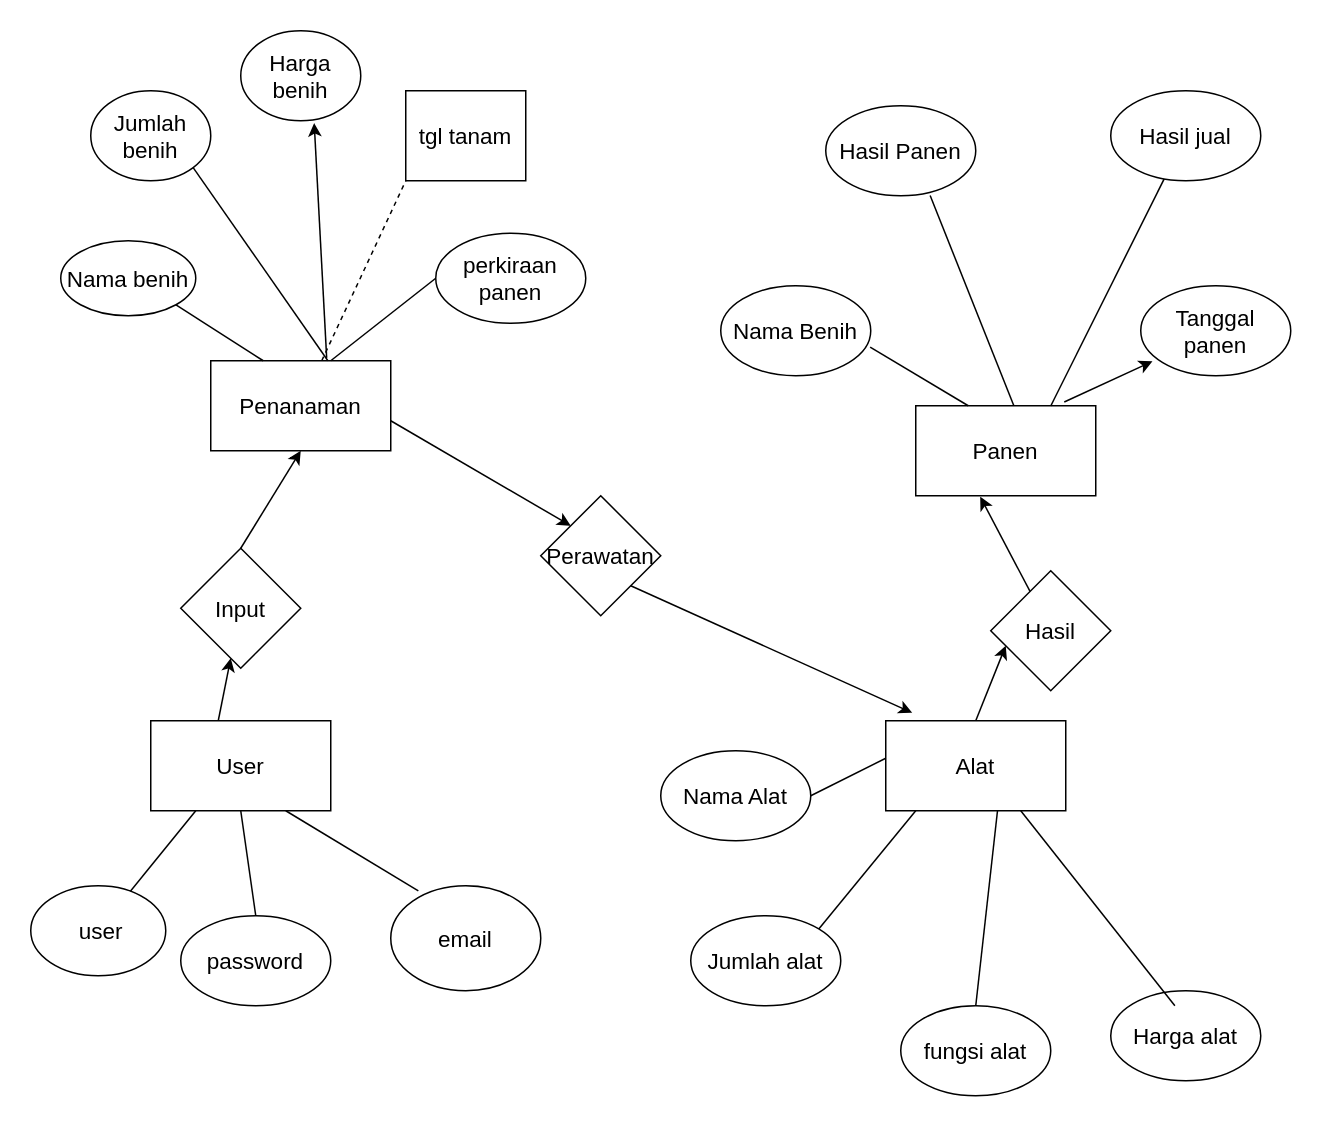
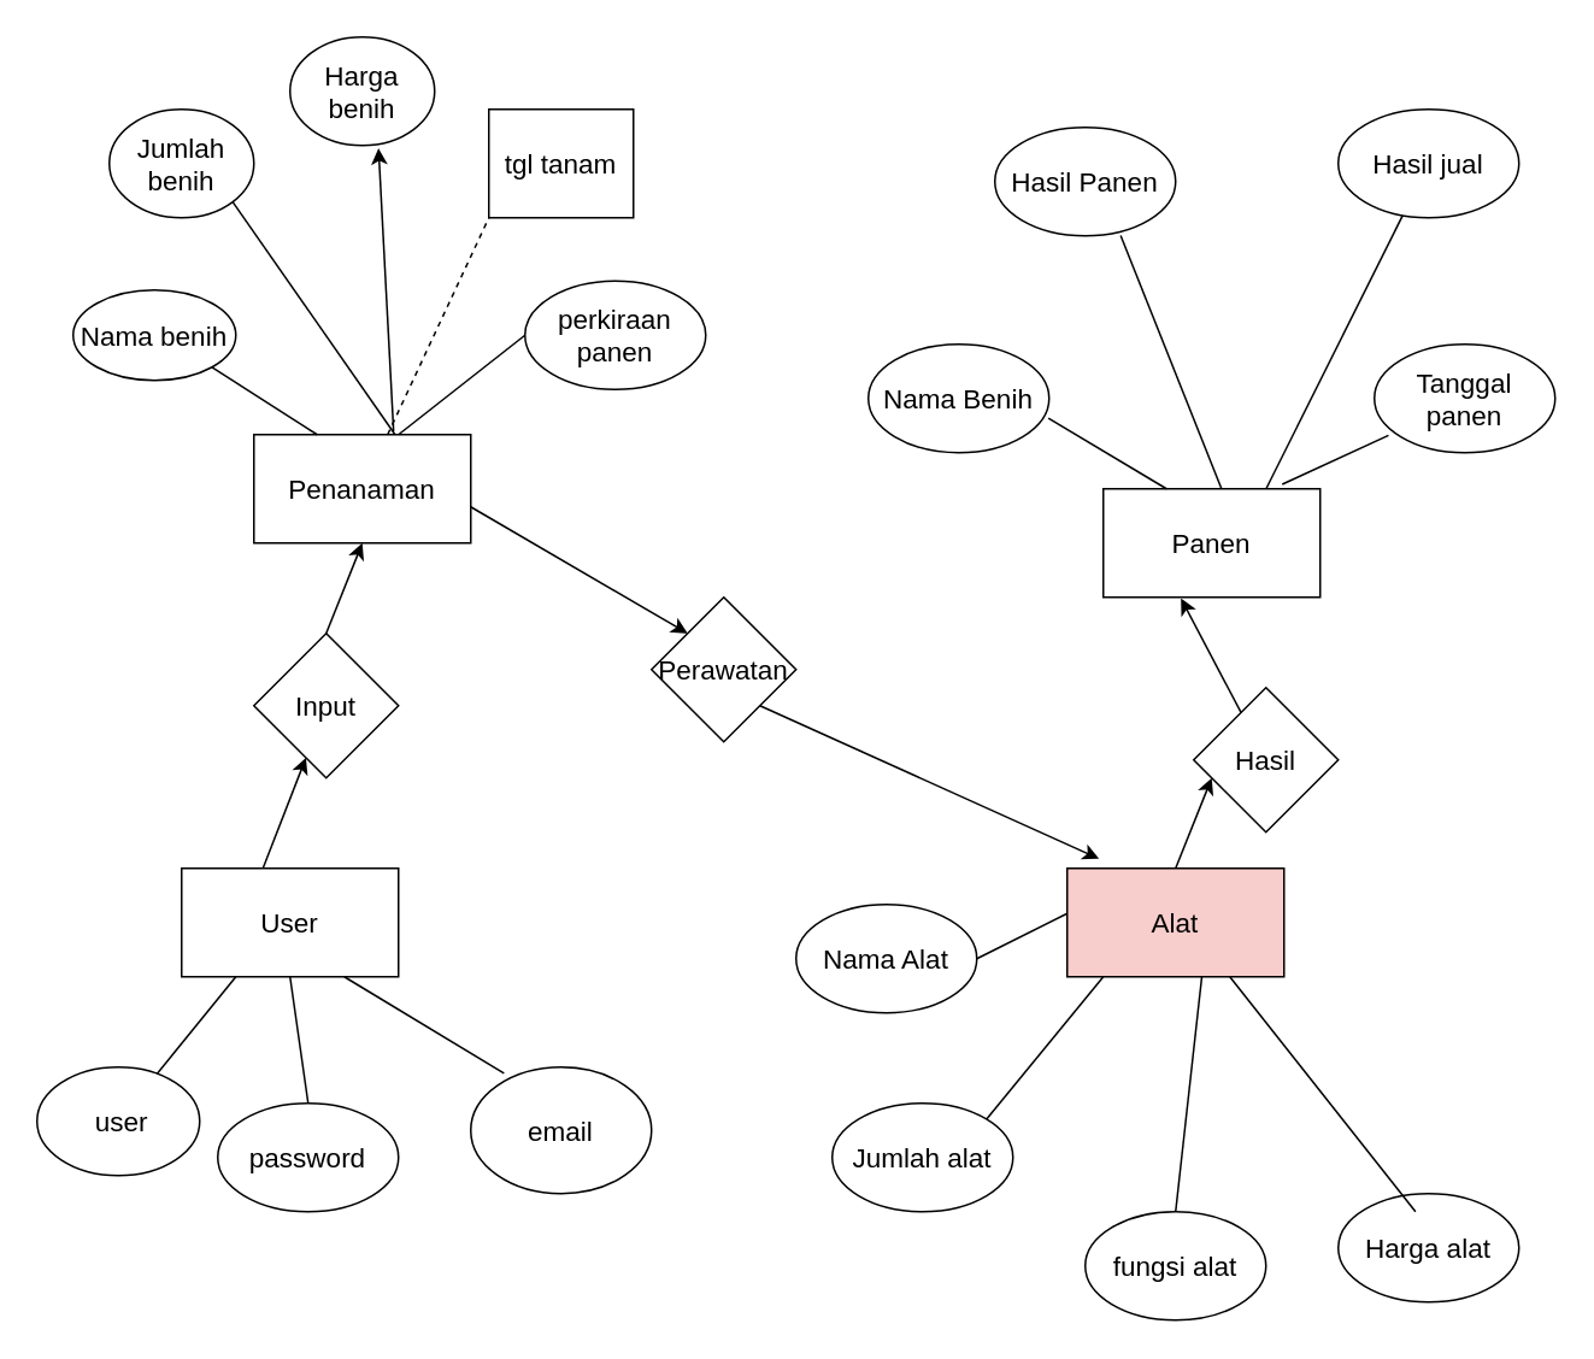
- <mxCell id="31" value="" style="endArrow=classic;html=1;rounded=0;fontSize=15;entryX=0.078;entryY=0.84;entryDx=0;entryDy=0;entryPerimeter=0;exitX=0.825;exitY=-0.042;exitDx=0;exitDy=0;exitPerimeter=0;" parent="1" source="4" target="17" edge="1"><mxGeometry width="50" height="50" relative="1" as="geometry"><mxPoint x="710" y="280.18" as="sourcePoint" /><mxPoint x="785.719" y="128.75" as="targetPoint" /></mxGeometry></mxCell>
+ <mxCell id="31" value="" style="endArrow=none;html=1;rounded=0;fontSize=15;entryX=0.078;entryY=0.84;entryDx=0;entryDy=0;entryPerimeter=0;exitX=0.825;exitY=-0.042;exitDx=0;exitDy=0;exitPerimeter=0;" parent="1" source="4" target="17" edge="1"><mxGeometry width="50" height="50" relative="1" as="geometry"><mxPoint x="710" y="280.18" as="sourcePoint" /><mxPoint x="785.719" y="128.75" as="targetPoint" /></mxGeometry></mxCell>
- <mxCell id="41" value="Input" style="rhombus;whiteSpace=wrap;html=1;fontSize=15;" vertex="1" parent="1"><mxGeometry x="120" y="365" width="80" height="80" as="geometry" /></mxCell>
+ <mxCell id="41" value="Input" style="rhombus;whiteSpace=wrap;html=1;fontSize=15;" vertex="1" parent="1"><mxGeometry x="140" y="350" width="80" height="80" as="geometry" /></mxCell>
- <mxCell id="2" value="Alat" style="rounded=0;whiteSpace=wrap;html=1;fontSize=15;" parent="1" vertex="1"><mxGeometry x="590" y="480" width="120" height="60" as="geometry" /></mxCell>
+ <mxCell id="2" value="Alat" style="rounded=0;whiteSpace=wrap;html=1;fontSize=15;fillColor=#f8cecc;" parent="1" vertex="1"><mxGeometry x="590" y="480" width="120" height="60" as="geometry" /></mxCell>
